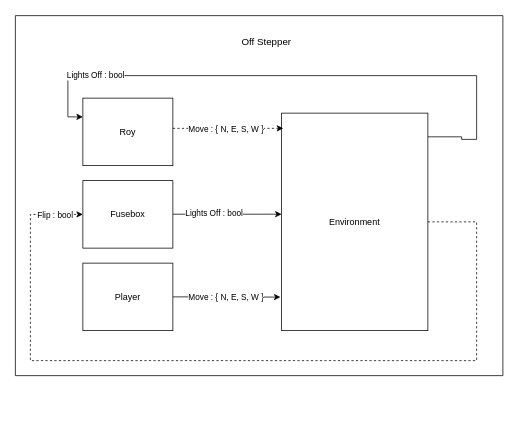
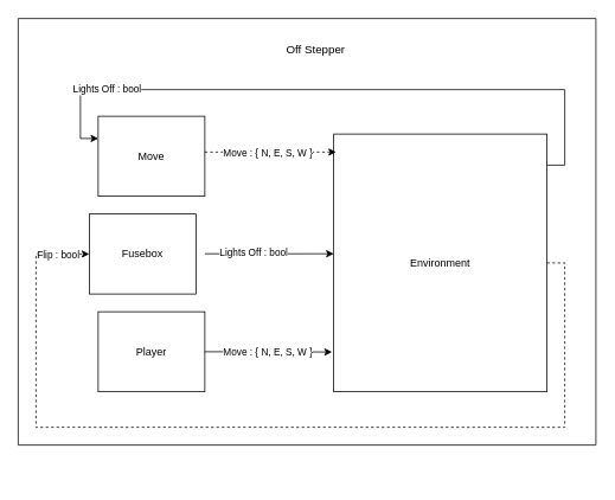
- <mxCell id="4" value="Roy" style="rounded=0;whiteSpace=wrap;html=1;" vertex="1" parent="3"><mxGeometry x="90" y="110" width="120" height="90" as="geometry" /></mxCell>
+ <mxCell id="4" value="Move" style="rounded=0;whiteSpace=wrap;html=1;" vertex="1" parent="3"><mxGeometry x="90" y="110" width="120" height="90" as="geometry" /></mxCell>
- <mxCell id="7" value="Fusebox" style="rounded=0;whiteSpace=wrap;html=1;" vertex="1" parent="3"><mxGeometry x="90" y="220" width="120" height="90" as="geometry" /></mxCell>
+ <mxCell id="7" value="Fusebox" style="rounded=0;whiteSpace=wrap;html=1;" vertex="1" parent="3"><mxGeometry x="80" y="220" width="120" height="90" as="geometry" /></mxCell>
- <mxCell id="12" value="Environment" style="rounded=0;whiteSpace=wrap;html=1;" vertex="1" parent="3"><mxGeometry x="355" y="130" width="195" height="290" as="geometry" /></mxCell>
+ <mxCell id="12" value="Environment" style="rounded=0;whiteSpace=wrap;html=1;" vertex="1" parent="3"><mxGeometry x="355" y="130" width="240" height="290" as="geometry" /></mxCell>
